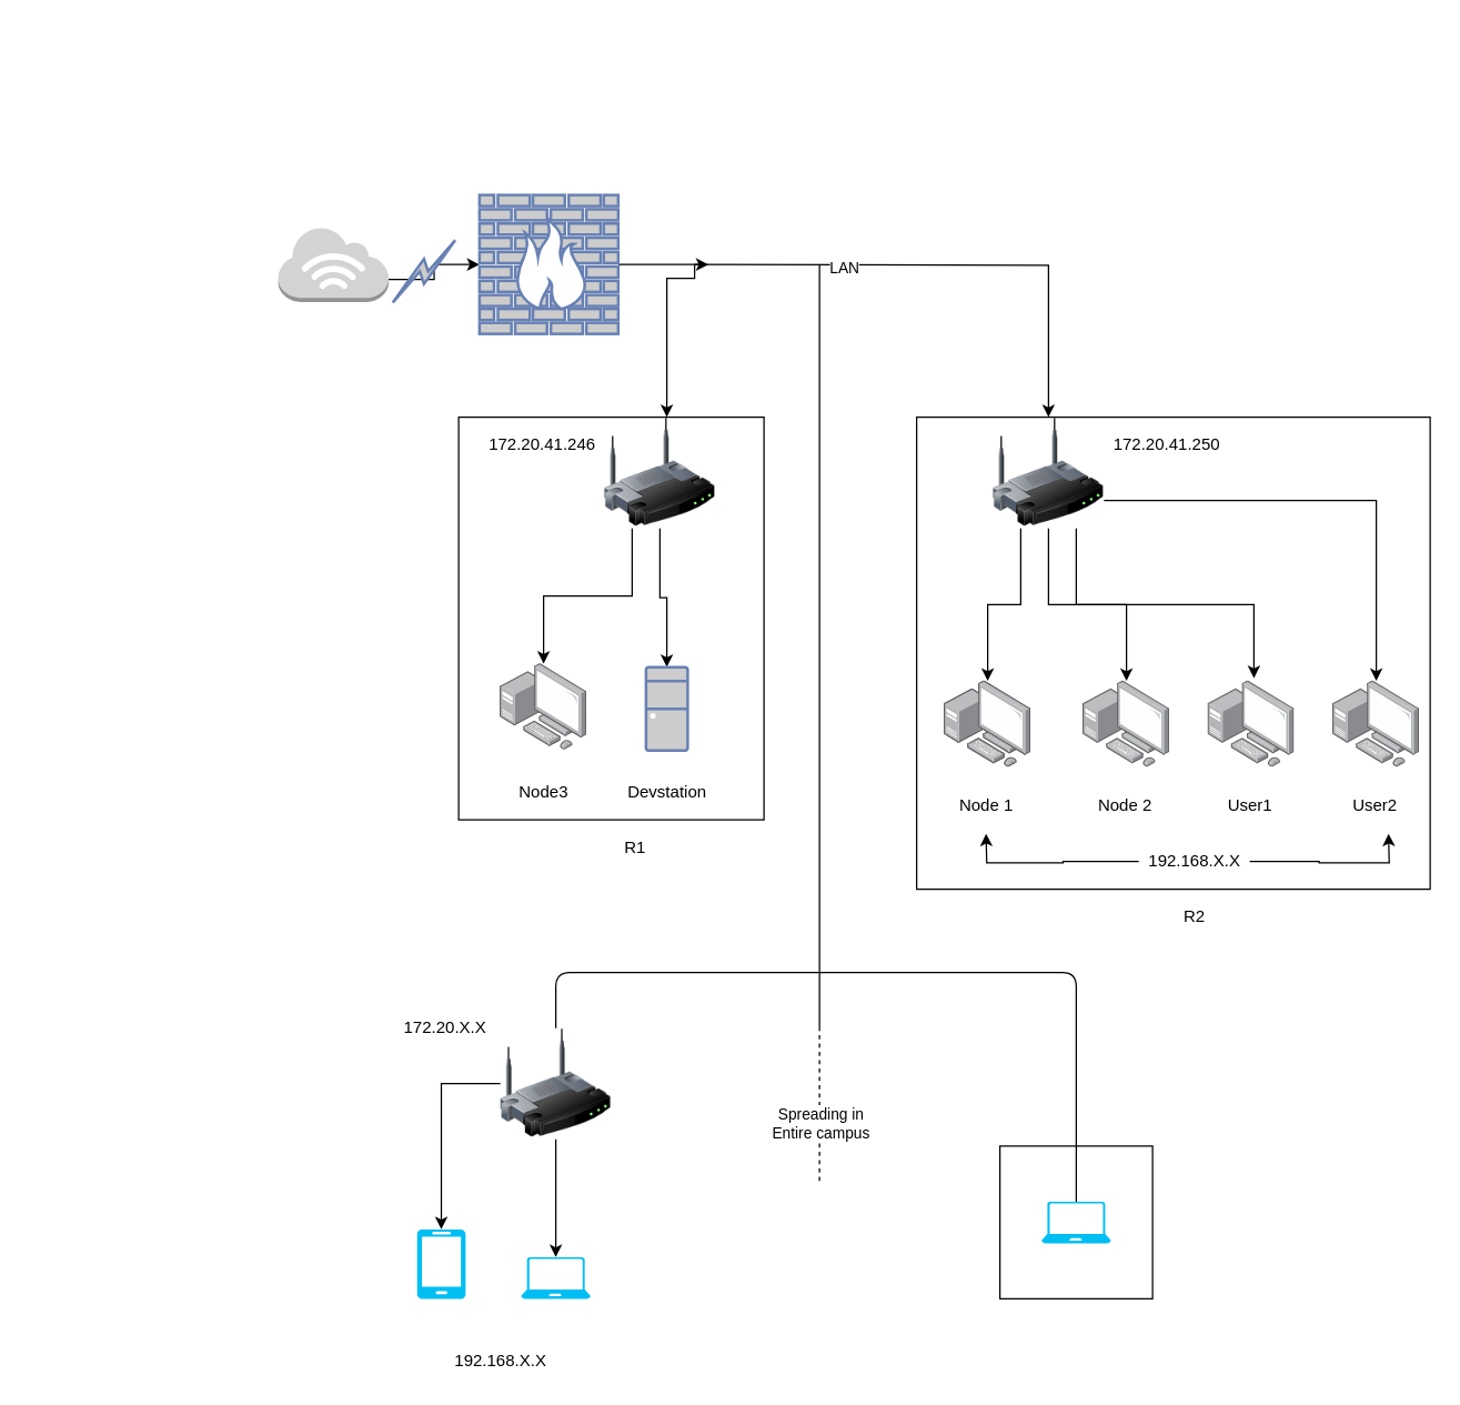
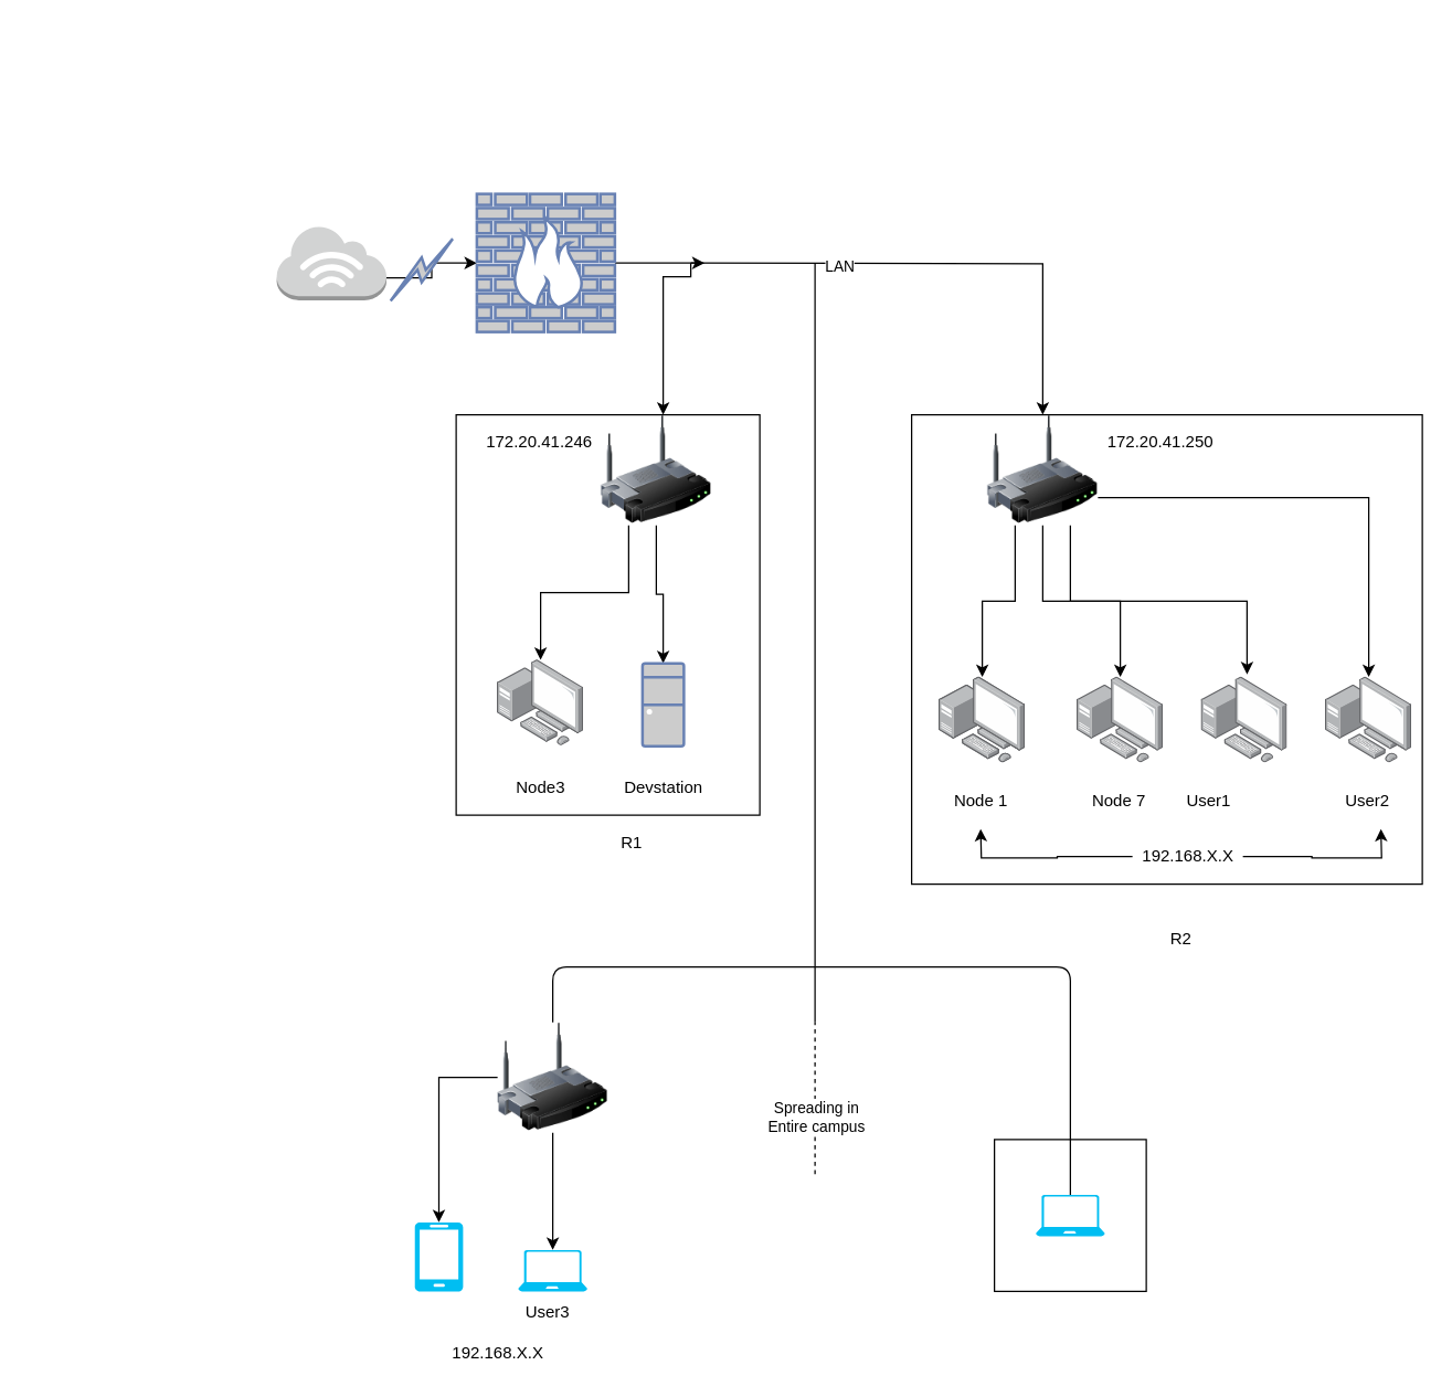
- <mxCell id="29" value="Node 2" style="text;html=1;align=center;verticalAlign=middle;resizable=0;points=[];autosize=1;" vertex="1" parent="1"><mxGeometry x="785" y="570" width="50" height="20" as="geometry" /></mxCell>
+ <mxCell id="29" value="Node 7" style="text;html=1;align=center;verticalAlign=middle;resizable=0;points=[];autosize=1;" vertex="1" parent="1"><mxGeometry x="785" y="570" width="50" height="20" as="geometry" /></mxCell>
- <mxCell id="30" value="User1" style="text;html=1;align=center;verticalAlign=middle;resizable=0;points=[];autosize=1;" vertex="1" parent="1"><mxGeometry x="875" y="570" width="50" height="20" as="geometry" /></mxCell>
+ <mxCell id="30" value="User1" style="text;html=1;align=center;verticalAlign=middle;resizable=0;points=[];autosize=1;" vertex="1" parent="1"><mxGeometry x="850" y="570" width="50" height="20" as="geometry" /></mxCell>
- <mxCell id="40" value="R2" style="text;html=1;align=center;verticalAlign=middle;resizable=0;points=[];autosize=1;" vertex="1" parent="1"><mxGeometry x="845" y="650" width="30" height="20" as="geometry" /></mxCell>
+ <mxCell id="40" value="R2" style="text;html=1;align=center;verticalAlign=middle;resizable=0;points=[];autosize=1;" vertex="1" parent="1"><mxGeometry x="840" y="670" width="30" height="20" as="geometry" /></mxCell>
- <mxCell id="52" value="172.20.X.X" style="text;html=1;align=center;verticalAlign=middle;resizable=0;points=[];autosize=1;" vertex="1" parent="1"><mxGeometry x="285" y="730" width="70" height="20" as="geometry" /></mxCell>
+ <mxCell id="54" value="User3" style="text;html=1;align=center;verticalAlign=middle;resizable=0;points=[];autosize=1;" vertex="1" parent="1"><mxGeometry x="371.2" y="940" width="50" height="20" as="geometry" /></mxCell>
